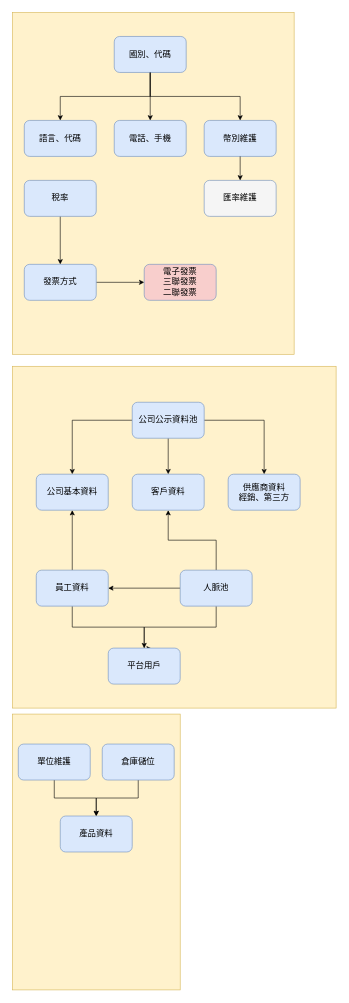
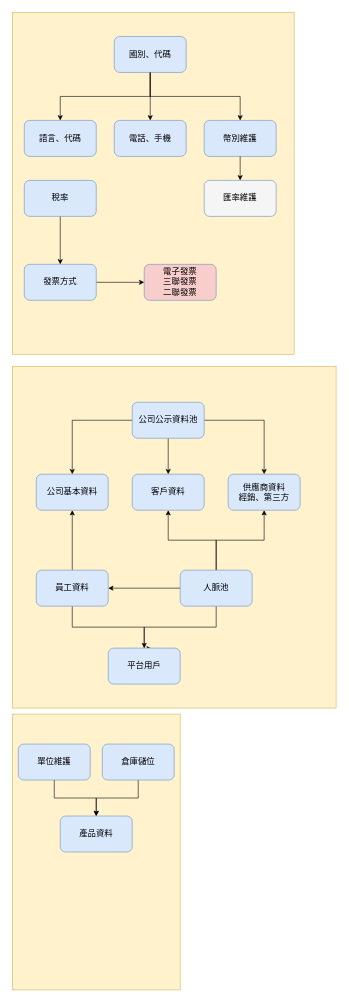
+ <mxCell id="6" style="edgeStyle=orthogonalEdgeStyle;rounded=0;orthogonalLoop=1;jettySize=auto;html=1;entryX=0.5;entryY=1;entryDx=0;entryDy=0;" parent="1" source="7" target="17" edge="1"><mxGeometry relative="1" as="geometry" /></mxCell>
